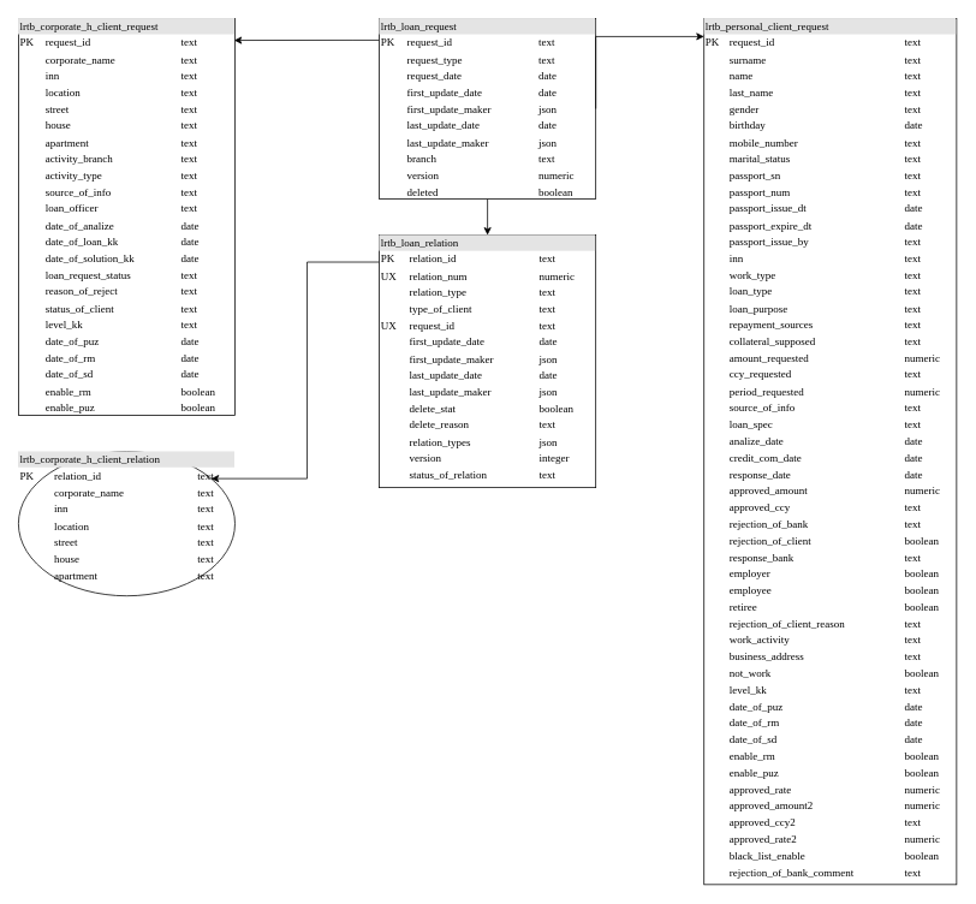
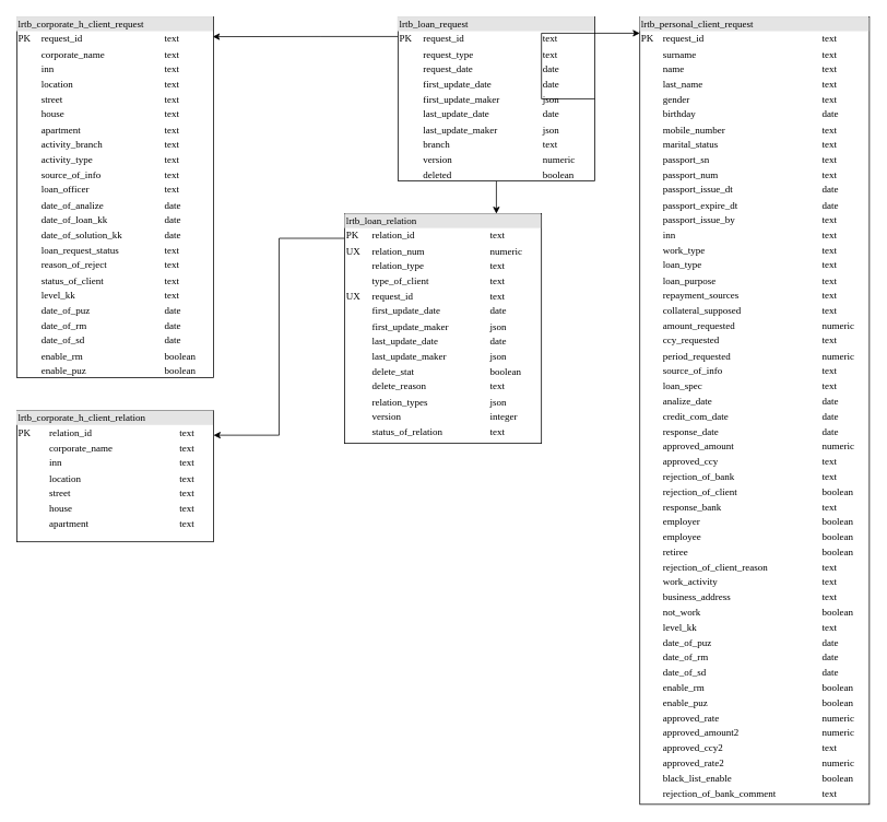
- <mxCell id="4" value="&lt;div style=&quot;box-sizing: border-box ; width: 100% ; background: #e4e4e4 ; padding: 2px&quot;&gt;lrtb_loan_request&lt;/div&gt;&lt;table style=&quot;width: 100% ; font-size: 1em&quot; cellpadding=&quot;2&quot; cellspacing=&quot;0&quot;&gt;&lt;tbody&gt;&lt;tr&gt;&lt;td&gt;PK&lt;/td&gt;&lt;td&gt;request_id&lt;br&gt;&lt;/td&gt;&lt;td&gt;text&lt;/td&gt;&lt;/tr&gt;&lt;tr&gt;&lt;td&gt;&lt;br&gt;&lt;/td&gt;&lt;td&gt;request_type&lt;/td&gt;&lt;td&gt;text&lt;/td&gt;&lt;/tr&gt;&lt;tr&gt;&lt;td&gt;&lt;/td&gt;&lt;td&gt;request_date&lt;/td&gt;&lt;td&gt;date&lt;br&gt;&lt;/td&gt;&lt;/tr&gt;&lt;tr&gt;&lt;td&gt;&lt;br&gt;&lt;/td&gt;&lt;td&gt;first_update_date&lt;/td&gt;&lt;td&gt;date&lt;/td&gt;&lt;/tr&gt;&lt;tr&gt;&lt;td&gt;&lt;br&gt;&lt;/td&gt;&lt;td&gt;first_update_maker&lt;br&gt;&lt;/td&gt;&lt;td&gt;json&lt;/td&gt;&lt;/tr&gt;&lt;tr&gt;&lt;td&gt;&lt;br&gt;&lt;/td&gt;&lt;td&gt;last_update_date&lt;br&gt;&lt;/td&gt;&lt;td&gt;date&lt;/td&gt;&lt;/tr&gt;&lt;tr&gt;&lt;td&gt;&lt;br&gt;&lt;/td&gt;&lt;td&gt;last_update_maker&lt;/td&gt;&lt;td&gt;json&lt;/td&gt;&lt;/tr&gt;&lt;tr&gt;&lt;td&gt;&lt;br&gt;&lt;/td&gt;&lt;td&gt;branch&lt;/td&gt;&lt;td&gt;text&lt;/td&gt;&lt;/tr&gt;&lt;tr&gt;&lt;td&gt;&lt;br&gt;&lt;/td&gt;&lt;td&gt;version&lt;/td&gt;&lt;td&gt;numeric&lt;/td&gt;&lt;/tr&gt;&lt;tr&gt;&lt;td&gt;&lt;br&gt;&lt;/td&gt;&lt;td&gt;deleted&lt;/td&gt;&lt;td&gt;boolean&lt;/td&gt;&lt;/tr&gt;&lt;/tbody&gt;&lt;/table&gt;" style="verticalAlign=top;align=left;overflow=fill;html=1;rounded=0;shadow=0;comic=0;labelBackgroundColor=none;strokeWidth=1;fontFamily=Verdana;fontSize=12" parent="1" vertex="1"><mxGeometry x="420" y="20" width="240" height="200" as="geometry" /></mxCell>
+ <mxCell id="4" value="&lt;div style=&quot;box-sizing: border-box ; width: 100% ; background: #e4e4e4 ; padding: 2px&quot;&gt;lrtb_loan_request&lt;/div&gt;&lt;table style=&quot;width: 100% ; font-size: 1em&quot; cellpadding=&quot;2&quot; cellspacing=&quot;0&quot;&gt;&lt;tbody&gt;&lt;tr&gt;&lt;td&gt;PK&lt;/td&gt;&lt;td&gt;request_id&lt;br&gt;&lt;/td&gt;&lt;td&gt;text&lt;/td&gt;&lt;/tr&gt;&lt;tr&gt;&lt;td&gt;&lt;br&gt;&lt;/td&gt;&lt;td&gt;request_type&lt;/td&gt;&lt;td&gt;text&lt;/td&gt;&lt;/tr&gt;&lt;tr&gt;&lt;td&gt;&lt;/td&gt;&lt;td&gt;request_date&lt;/td&gt;&lt;td&gt;date&lt;br&gt;&lt;/td&gt;&lt;/tr&gt;&lt;tr&gt;&lt;td&gt;&lt;br&gt;&lt;/td&gt;&lt;td&gt;first_update_date&lt;/td&gt;&lt;td&gt;date&lt;/td&gt;&lt;/tr&gt;&lt;tr&gt;&lt;td&gt;&lt;br&gt;&lt;/td&gt;&lt;td&gt;first_update_maker&lt;br&gt;&lt;/td&gt;&lt;td&gt;json&lt;/td&gt;&lt;/tr&gt;&lt;tr&gt;&lt;td&gt;&lt;br&gt;&lt;/td&gt;&lt;td&gt;last_update_date&lt;br&gt;&lt;/td&gt;&lt;td&gt;date&lt;/td&gt;&lt;/tr&gt;&lt;tr&gt;&lt;td&gt;&lt;br&gt;&lt;/td&gt;&lt;td&gt;last_update_maker&lt;/td&gt;&lt;td&gt;json&lt;/td&gt;&lt;/tr&gt;&lt;tr&gt;&lt;td&gt;&lt;br&gt;&lt;/td&gt;&lt;td&gt;branch&lt;/td&gt;&lt;td&gt;text&lt;/td&gt;&lt;/tr&gt;&lt;tr&gt;&lt;td&gt;&lt;br&gt;&lt;/td&gt;&lt;td&gt;version&lt;/td&gt;&lt;td&gt;numeric&lt;/td&gt;&lt;/tr&gt;&lt;tr&gt;&lt;td&gt;&lt;br&gt;&lt;/td&gt;&lt;td&gt;deleted&lt;/td&gt;&lt;td&gt;boolean&lt;/td&gt;&lt;/tr&gt;&lt;/tbody&gt;&lt;/table&gt;" style="verticalAlign=top;align=left;overflow=fill;html=1;rounded=0;shadow=0;comic=0;labelBackgroundColor=none;strokeWidth=1;fontFamily=Verdana;fontSize=12" parent="1" vertex="1"><mxGeometry x="485" y="20" width="240" height="200" as="geometry" /></mxCell>
- <mxCell id="9" value="&lt;div style=&quot;box-sizing: border-box ; width: 100% ; background: #e4e4e4 ; padding: 2px&quot;&gt;lrtb_corporate_h_client_relation&lt;/div&gt;&lt;table style=&quot;width: 100% ; font-size: 1em&quot; cellpadding=&quot;2&quot; cellspacing=&quot;0&quot;&gt;&lt;tbody&gt;&lt;tr&gt;&lt;td&gt;PK&lt;/td&gt;&lt;td&gt;relation_id&lt;br&gt;&lt;/td&gt;&lt;td&gt;text&lt;/td&gt;&lt;/tr&gt;&lt;tr&gt;&lt;td&gt;&lt;br&gt;&lt;/td&gt;&lt;td&gt;corporate_name&lt;/td&gt;&lt;td&gt;text&lt;/td&gt;&lt;/tr&gt;&lt;tr&gt;&lt;td&gt;&lt;/td&gt;&lt;td&gt;inn&lt;/td&gt;&lt;td&gt;text&lt;br&gt;&lt;/td&gt;&lt;/tr&gt;&lt;tr&gt;&lt;td&gt;&lt;br&gt;&lt;/td&gt;&lt;td&gt;location&lt;/td&gt;&lt;td&gt;text&lt;/td&gt;&lt;/tr&gt;&lt;tr&gt;&lt;td&gt;&lt;br&gt;&lt;/td&gt;&lt;td&gt;street&lt;/td&gt;&lt;td&gt;text&lt;/td&gt;&lt;/tr&gt;&lt;tr&gt;&lt;td&gt;&lt;br&gt;&lt;/td&gt;&lt;td&gt;house&lt;/td&gt;&lt;td&gt;text&lt;/td&gt;&lt;/tr&gt;&lt;tr&gt;&lt;td&gt;&lt;br&gt;&lt;/td&gt;&lt;td&gt;apartment&lt;/td&gt;&lt;td&gt;text&lt;br&gt;&lt;/td&gt;&lt;/tr&gt;&lt;/tbody&gt;&lt;/table&gt;" style="ellipse;verticalAlign=top;align=left;overflow=fill;html=1;shadow=0;comic=0;labelBackgroundColor=none;strokeWidth=1;fontFamily=Verdana;fontSize=12;" vertex="1" parent="1"><mxGeometry x="20" y="500" width="240" height="160" as="geometry" /></mxCell>
+ <mxCell id="9" value="&lt;div style=&quot;box-sizing: border-box ; width: 100% ; background: #e4e4e4 ; padding: 2px&quot;&gt;lrtb_corporate_h_client_relation&lt;/div&gt;&lt;table style=&quot;width: 100% ; font-size: 1em&quot; cellpadding=&quot;2&quot; cellspacing=&quot;0&quot;&gt;&lt;tbody&gt;&lt;tr&gt;&lt;td&gt;PK&lt;/td&gt;&lt;td&gt;relation_id&lt;br&gt;&lt;/td&gt;&lt;td&gt;text&lt;/td&gt;&lt;/tr&gt;&lt;tr&gt;&lt;td&gt;&lt;br&gt;&lt;/td&gt;&lt;td&gt;corporate_name&lt;/td&gt;&lt;td&gt;text&lt;/td&gt;&lt;/tr&gt;&lt;tr&gt;&lt;td&gt;&lt;/td&gt;&lt;td&gt;inn&lt;/td&gt;&lt;td&gt;text&lt;br&gt;&lt;/td&gt;&lt;/tr&gt;&lt;tr&gt;&lt;td&gt;&lt;br&gt;&lt;/td&gt;&lt;td&gt;location&lt;/td&gt;&lt;td&gt;text&lt;/td&gt;&lt;/tr&gt;&lt;tr&gt;&lt;td&gt;&lt;br&gt;&lt;/td&gt;&lt;td&gt;street&lt;/td&gt;&lt;td&gt;text&lt;/td&gt;&lt;/tr&gt;&lt;tr&gt;&lt;td&gt;&lt;br&gt;&lt;/td&gt;&lt;td&gt;house&lt;/td&gt;&lt;td&gt;text&lt;/td&gt;&lt;/tr&gt;&lt;tr&gt;&lt;td&gt;&lt;br&gt;&lt;/td&gt;&lt;td&gt;apartment&lt;/td&gt;&lt;td&gt;text&lt;br&gt;&lt;/td&gt;&lt;/tr&gt;&lt;/tbody&gt;&lt;/table&gt;" style="verticalAlign=top;align=left;overflow=fill;html=1;rounded=0;shadow=0;comic=0;labelBackgroundColor=none;strokeWidth=1;fontFamily=Verdana;fontSize=12" vertex="1" parent="1"><mxGeometry x="20" y="500" width="240" height="160" as="geometry" /></mxCell>
